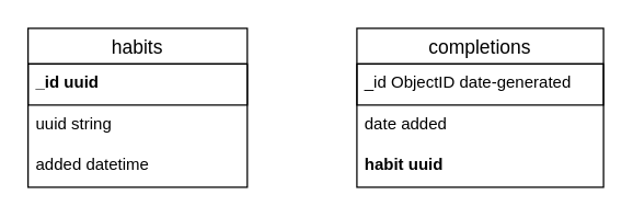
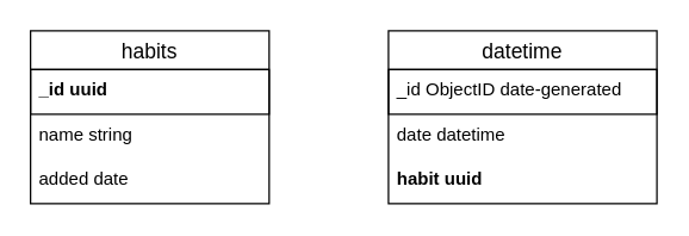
- <mxCell id="6" value="completions" style="swimlane;fontStyle=0;childLayout=stackLayout;horizontal=1;startSize=26;horizontalStack=0;resizeParent=1;resizeParentMax=0;resizeLast=0;collapsible=1;marginBottom=0;align=center;fontSize=14;" vertex="1" parent="1"><mxGeometry x="260" y="20" width="180" height="116" as="geometry" /></mxCell>
+ <mxCell id="6" value="datetime" style="swimlane;fontStyle=0;childLayout=stackLayout;horizontal=1;startSize=26;horizontalStack=0;resizeParent=1;resizeParentMax=0;resizeLast=0;collapsible=1;marginBottom=0;align=center;fontSize=14;" vertex="1" parent="1"><mxGeometry x="260" y="20" width="180" height="116" as="geometry" /></mxCell>
- <mxCell id="4" value="uuid string" style="text;strokeColor=none;fillColor=none;spacingLeft=4;spacingRight=4;overflow=hidden;rotatable=0;points=[[0,0.5],[1,0.5]];portConstraint=eastwest;fontSize=12;" vertex="1" parent="2"><mxGeometry y="56" width="160" height="30" as="geometry" /></mxCell>
+ <mxCell id="4" value="name string" style="text;strokeColor=none;fillColor=none;spacingLeft=4;spacingRight=4;overflow=hidden;rotatable=0;points=[[0,0.5],[1,0.5]];portConstraint=eastwest;fontSize=12;" vertex="1" parent="2"><mxGeometry y="56" width="160" height="30" as="geometry" /></mxCell>
- <mxCell id="8" value="date added" style="text;strokeColor=none;fillColor=none;spacingLeft=4;spacingRight=4;overflow=hidden;rotatable=0;points=[[0,0.5],[1,0.5]];portConstraint=eastwest;fontSize=12;" vertex="1" parent="6"><mxGeometry y="56" width="180" height="30" as="geometry" /></mxCell>
+ <mxCell id="8" value="date datetime" style="text;strokeColor=none;fillColor=none;spacingLeft=4;spacingRight=4;overflow=hidden;rotatable=0;points=[[0,0.5],[1,0.5]];portConstraint=eastwest;fontSize=12;" vertex="1" parent="6"><mxGeometry y="56" width="180" height="30" as="geometry" /></mxCell>
- <mxCell id="5" value="added datetime" style="text;strokeColor=none;fillColor=none;spacingLeft=4;spacingRight=4;overflow=hidden;rotatable=0;points=[[0,0.5],[1,0.5]];portConstraint=eastwest;fontSize=12;" vertex="1" parent="2"><mxGeometry y="86" width="160" height="30" as="geometry" /></mxCell>
+ <mxCell id="5" value="added date" style="text;strokeColor=none;fillColor=none;spacingLeft=4;spacingRight=4;overflow=hidden;rotatable=0;points=[[0,0.5],[1,0.5]];portConstraint=eastwest;fontSize=12;" vertex="1" parent="2"><mxGeometry y="86" width="160" height="30" as="geometry" /></mxCell>
